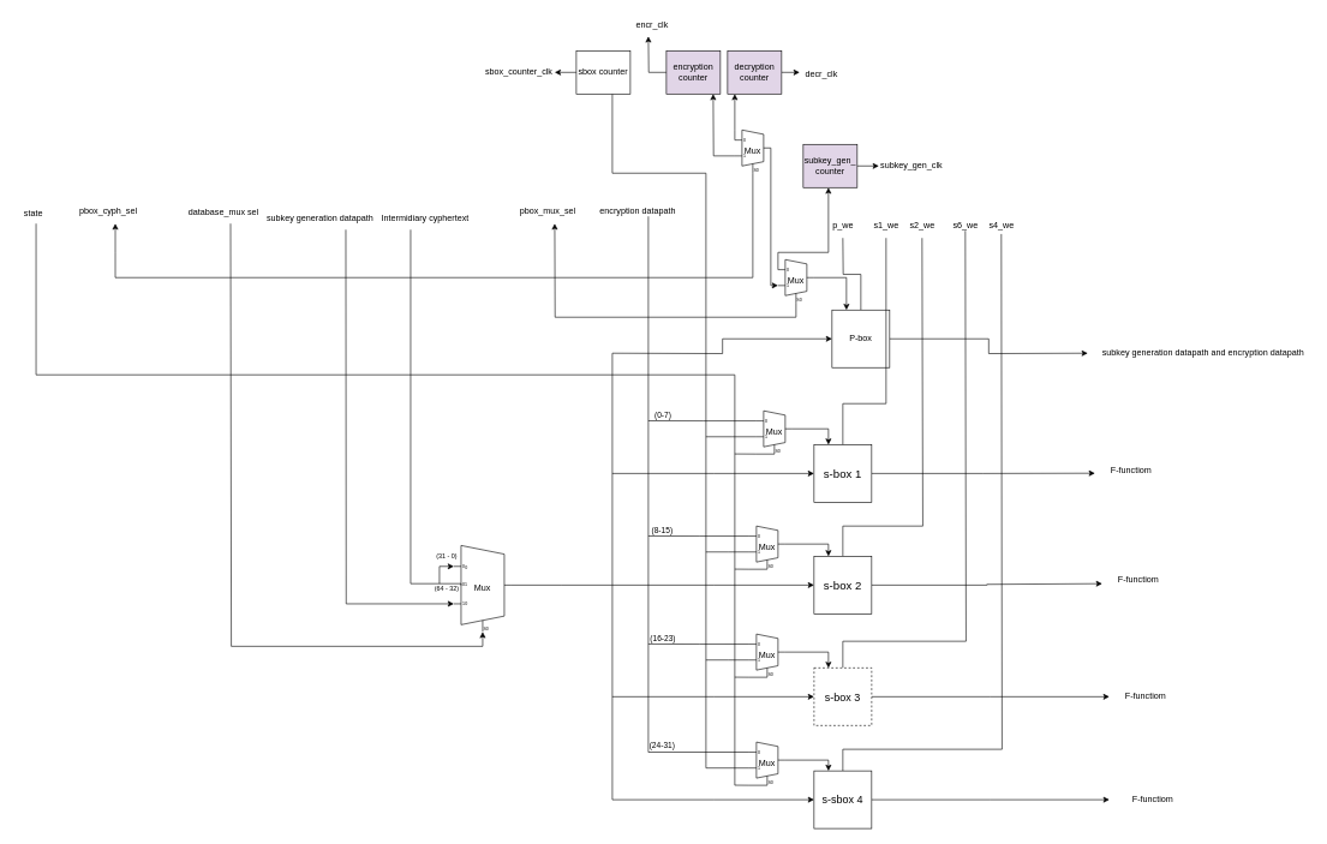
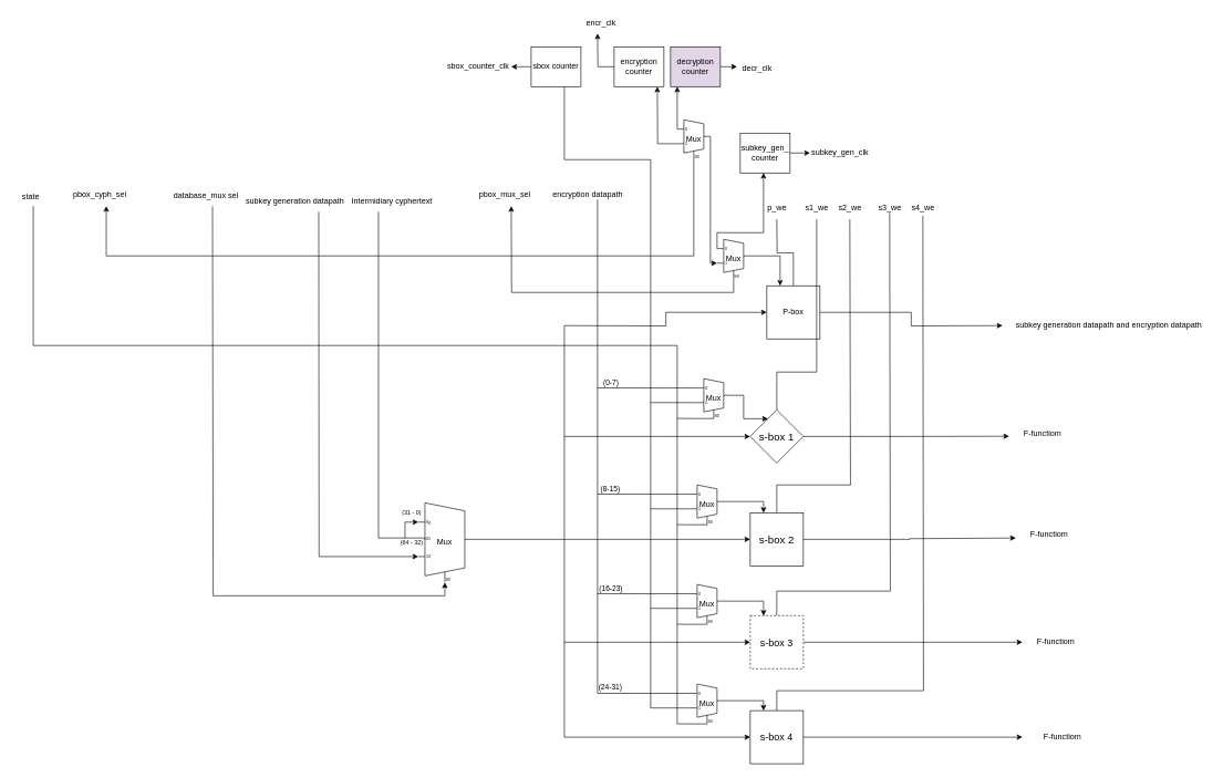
- <mxCell id="85" value="encryption counter" style="rounded=0;whiteSpace=wrap;html=1;fillColor=#e1d5e7;" parent="1" vertex="1"><mxGeometry x="924" y="70" width="75" height="60" as="geometry" /></mxCell>
+ <mxCell id="85" value="encryption counter" style="rounded=0;whiteSpace=wrap;html=1;" parent="1" vertex="1"><mxGeometry x="924" y="70" width="75" height="60" as="geometry" /></mxCell>
- <mxCell id="77" value="subkey_gen_&lt;br&gt;counter" style="rounded=0;whiteSpace=wrap;html=1;fillColor=#e1d5e7;" parent="1" vertex="1"><mxGeometry x="1114" y="200" width="75" height="60" as="geometry" /></mxCell>
+ <mxCell id="77" value="subkey_gen_&lt;br&gt;counter" style="rounded=0;whiteSpace=wrap;html=1;" parent="1" vertex="1"><mxGeometry x="1114" y="200" width="75" height="60" as="geometry" /></mxCell>
- <mxCell id="69" value="s6_we" style="text;html=1;align=center;verticalAlign=middle;resizable=0;points=[];autosize=1;strokeColor=none;fillColor=none;" parent="1" vertex="1"><mxGeometry x="1309" y="298" width="60" height="30" as="geometry" /></mxCell>
+ <mxCell id="69" value="s3_we" style="text;html=1;align=center;verticalAlign=middle;resizable=0;points=[];autosize=1;strokeColor=none;fillColor=none;" parent="1" vertex="1"><mxGeometry x="1309" y="298" width="60" height="30" as="geometry" /></mxCell>
- <mxCell id="9" value="&lt;font style=&quot;font-size: 16px;&quot;&gt;s-box 1&lt;/font&gt;" style="whiteSpace=wrap;html=1;aspect=fixed;" parent="1" vertex="1"><mxGeometry x="1129" y="617" width="80" height="80" as="geometry" /></mxCell>
+ <mxCell id="9" value="&lt;font style=&quot;font-size: 16px;&quot;&gt;s-box 1&lt;/font&gt;" style="rhombus;whiteSpace=wrap;html=1;aspect=fixed;" parent="1" vertex="1"><mxGeometry x="1129" y="617" width="80" height="80" as="geometry" /></mxCell>
- <mxCell id="21" value="&lt;font style=&quot;font-size: 15px;&quot;&gt;s-sbox 4&lt;/font&gt;" style="whiteSpace=wrap;html=1;aspect=fixed;" parent="1" vertex="1"><mxGeometry x="1129" y="1070" width="80" height="80" as="geometry" /></mxCell>
+ <mxCell id="21" value="&lt;font style=&quot;font-size: 15px;&quot;&gt;s-box 4&lt;/font&gt;" style="whiteSpace=wrap;html=1;aspect=fixed;" parent="1" vertex="1"><mxGeometry x="1129" y="1070" width="80" height="80" as="geometry" /></mxCell>
